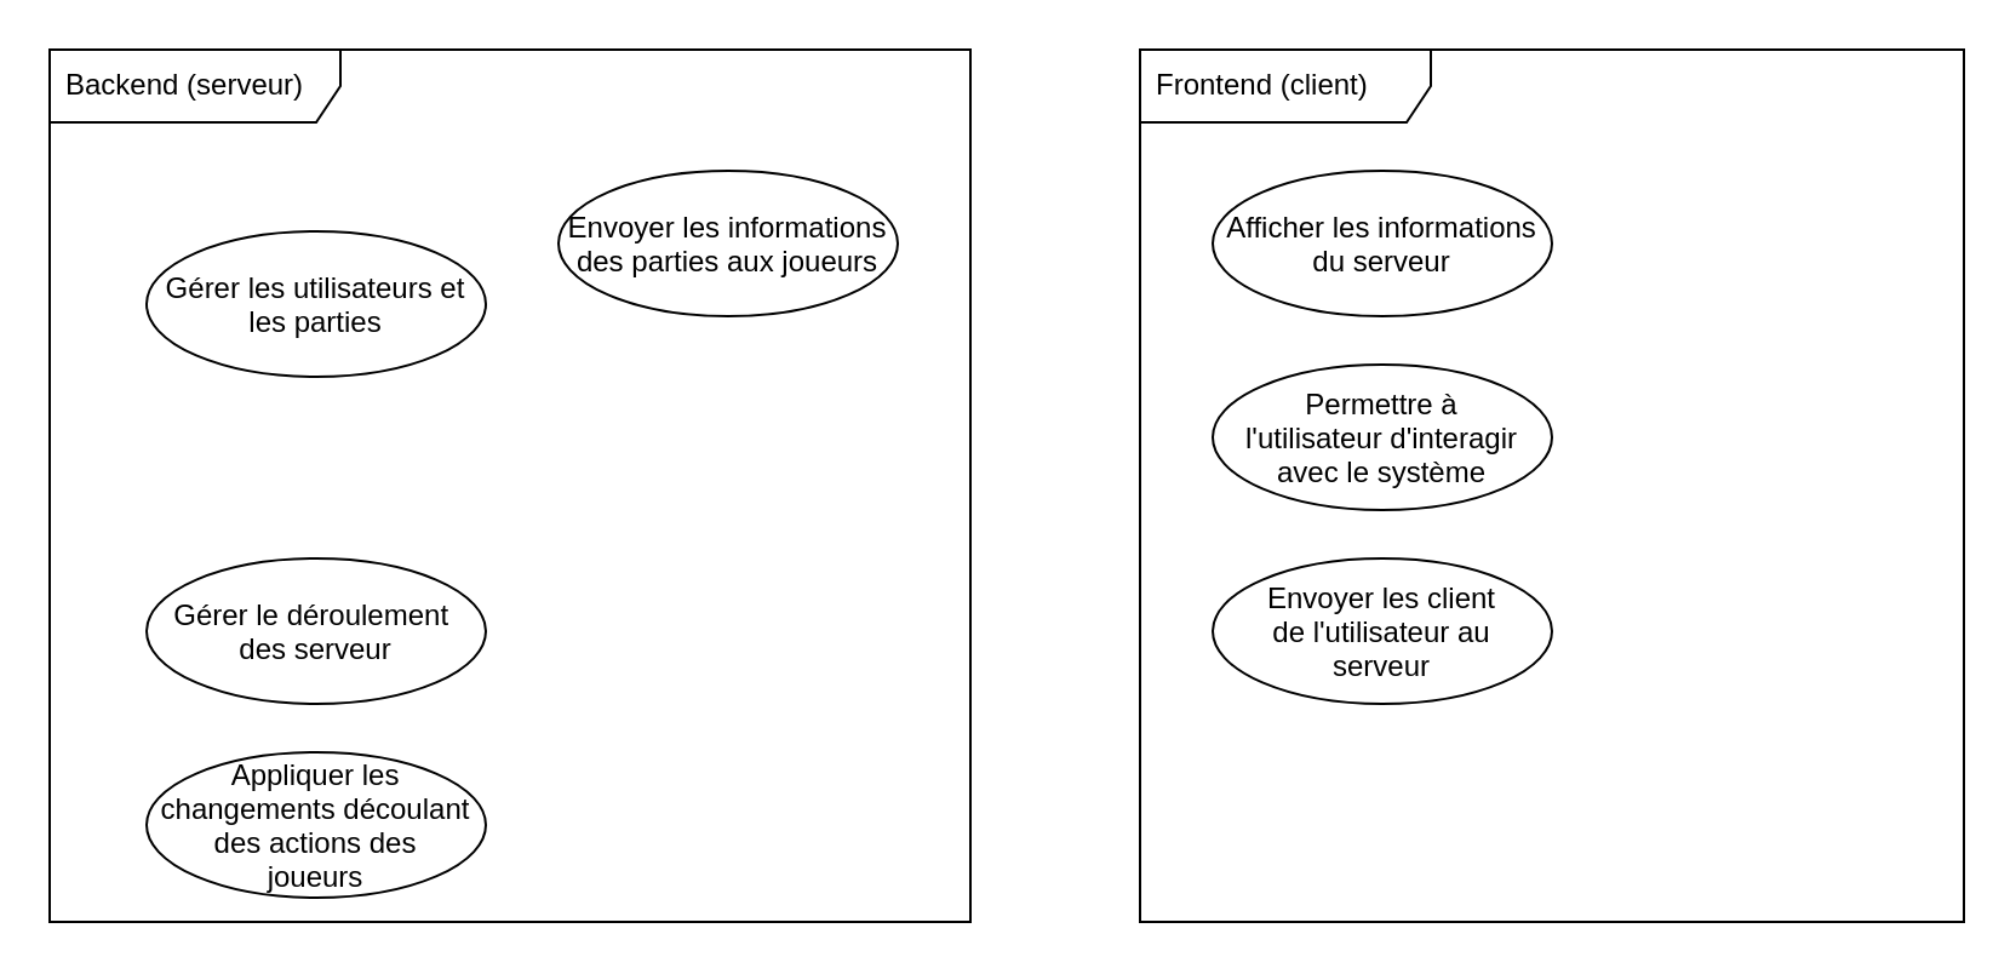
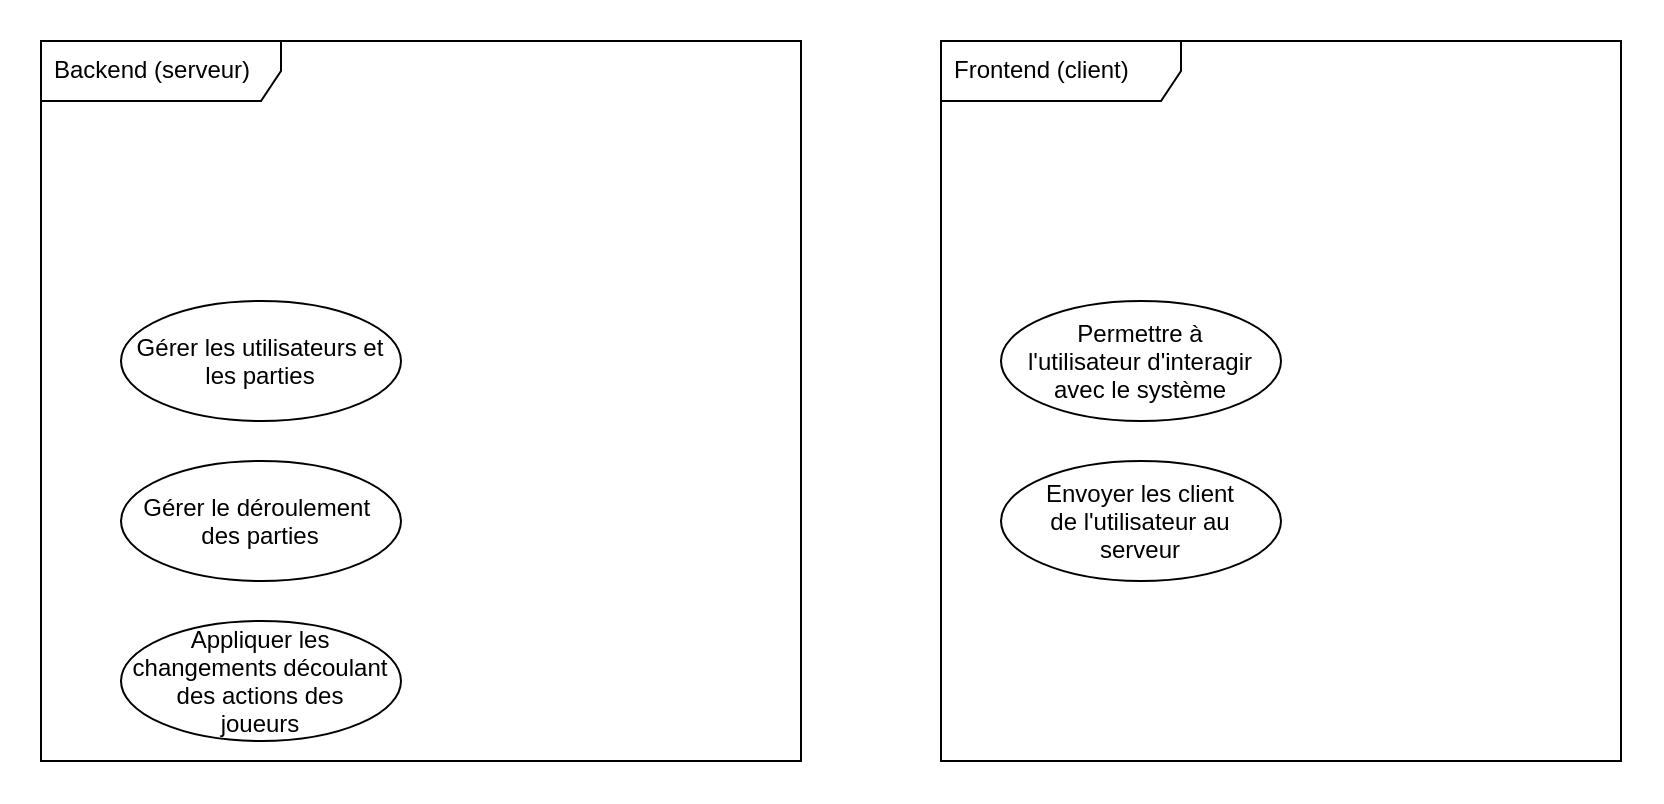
- <mxCell id="6" value="Envoyer les informations&#10;des parties aux joueurs" style="ellipse;" vertex="1" parent="1"><mxGeometry x="230" y="70" width="140" height="60" as="geometry" /></mxCell>
- <mxCell id="8" value="Afficher les informations&#10;du serveur" style="ellipse;" vertex="1" parent="1"><mxGeometry x="500" y="70" width="140" height="60" as="geometry" /></mxCell>
- <mxCell id="3" value="Gérer les utilisateurs et&#10;les parties" style="ellipse;" vertex="1" parent="1"><mxGeometry x="60" y="95" width="140" height="60" as="geometry" /></mxCell>
+ <mxCell id="3" value="Gérer les utilisateurs et&#10;les parties" style="ellipse;" vertex="1" parent="1"><mxGeometry x="60" y="150" width="140" height="60" as="geometry" /></mxCell>
- <mxCell id="4" value="Gérer le déroulement &#10;des serveur" style="ellipse;" vertex="1" parent="1"><mxGeometry x="60" y="230" width="140" height="60" as="geometry" /></mxCell>
+ <mxCell id="4" value="Gérer le déroulement &#10;des parties" style="ellipse;" vertex="1" parent="1"><mxGeometry x="60" y="230" width="140" height="60" as="geometry" /></mxCell>
